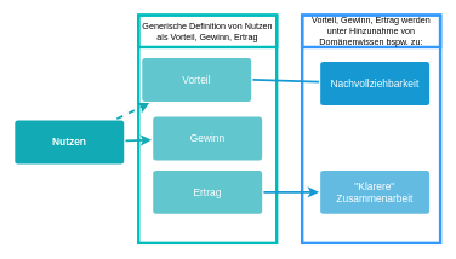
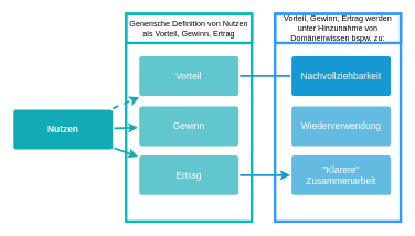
- <mxCell id="15" value="Vorteil" style="rounded=1;whiteSpace=wrap;html=1;shadow=0;labelBackgroundColor=none;strokeColor=none;strokeWidth=3;fillColor=#61c6ce;fontFamily=Helvetica;fontSize=14;fontColor=#FFFFFF;align=center;spacing=5;fontStyle=0;arcSize=7;perimeterSpacing=2;" parent="1" vertex="1"><mxGeometry x="195" y="79" width="150" height="60" as="geometry" /></mxCell>
+ <mxCell id="15" value="Vorteil" style="rounded=1;whiteSpace=wrap;html=1;shadow=0;labelBackgroundColor=none;strokeColor=none;strokeWidth=3;fillColor=#61c6ce;fontFamily=Helvetica;fontSize=14;fontColor=#FFFFFF;align=center;spacing=5;fontStyle=0;arcSize=7;perimeterSpacing=2;" parent="1" vertex="1"><mxGeometry x="210" y="84" width="150" height="60" as="geometry" /></mxCell>
+ <mxCell id="9" value="Wiederverwendung" style="rounded=1;whiteSpace=wrap;html=1;shadow=0;labelBackgroundColor=none;strokeColor=none;strokeWidth=3;fillColor=#64bbe2;fontFamily=Helvetica;fontSize=14;fontColor=#FFFFFF;align=center;spacing=5;arcSize=7;perimeterSpacing=2;" parent="1" vertex="1"><mxGeometry x="440" y="160" width="150" height="60" as="geometry" /></mxCell>
+ <mxCell id="12" value="" style="edgeStyle=none;rounded=1;jumpStyle=none;html=1;shadow=0;labelBackgroundColor=none;startArrow=none;startFill=0;jettySize=auto;orthogonalLoop=1;strokeColor=#12AAB5;strokeWidth=3;fontFamily=Helvetica;fontSize=14;fontColor=#FFFFFF;spacing=5;fontStyle=1;fillColor=#b0e3e6;" parent="1" source="10" target="11" edge="1"><mxGeometry relative="1" as="geometry" /></mxCell>
